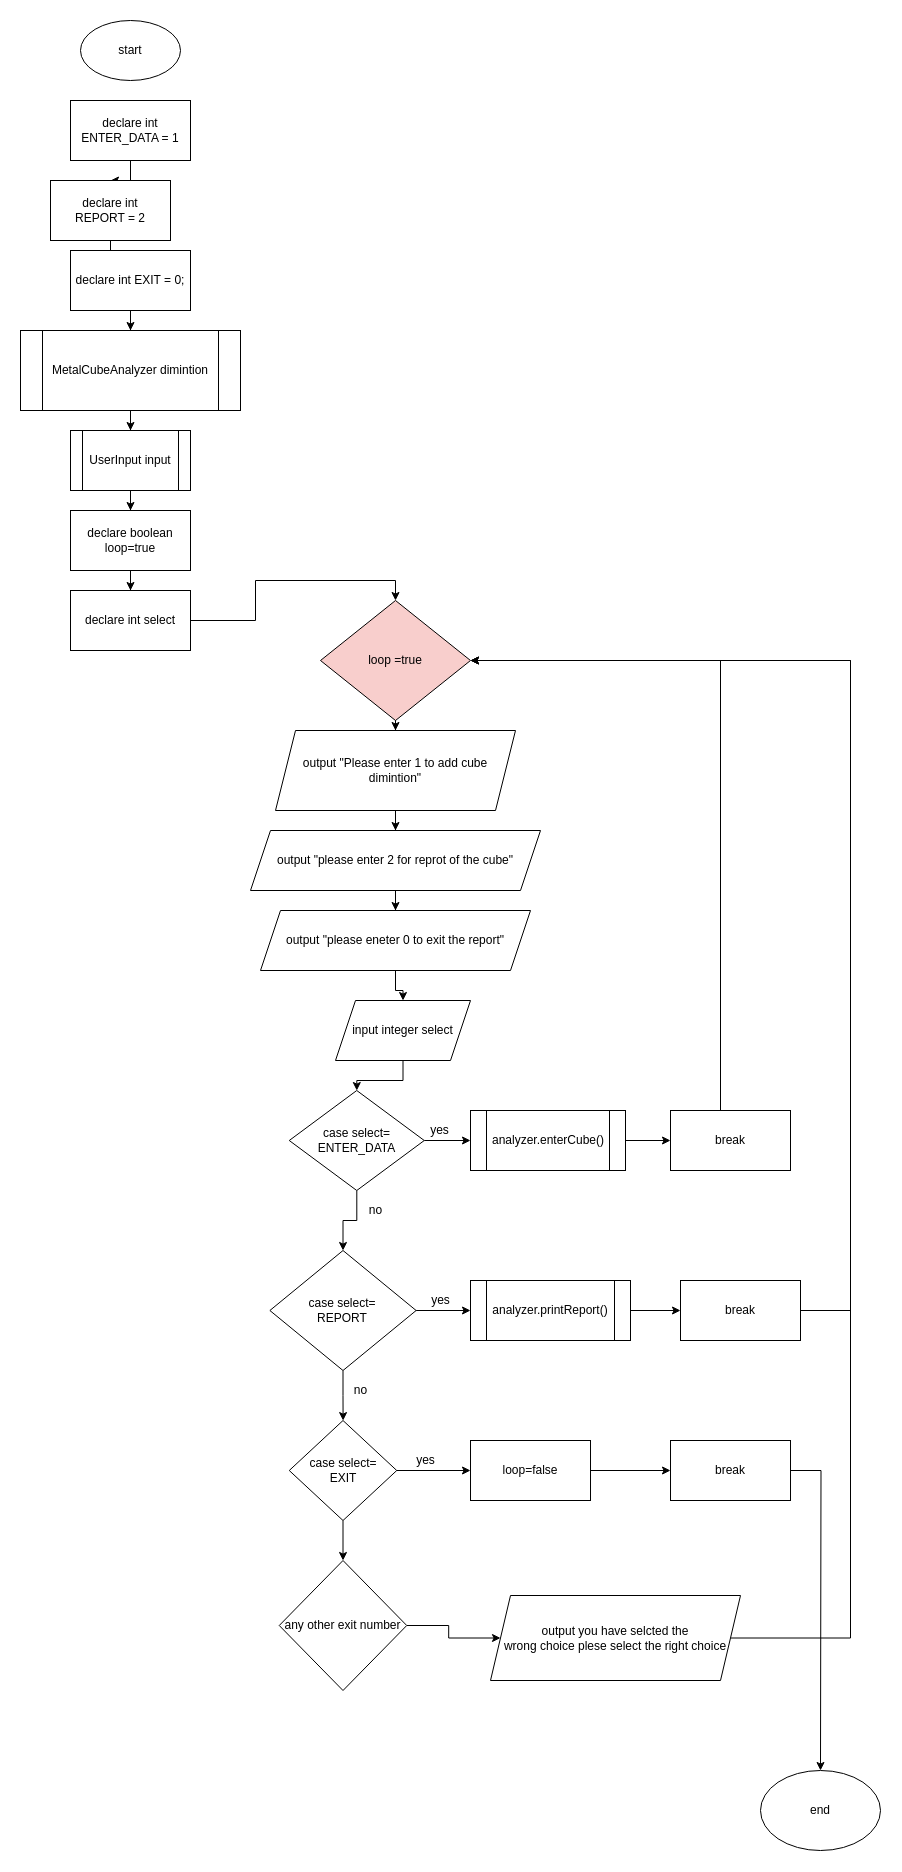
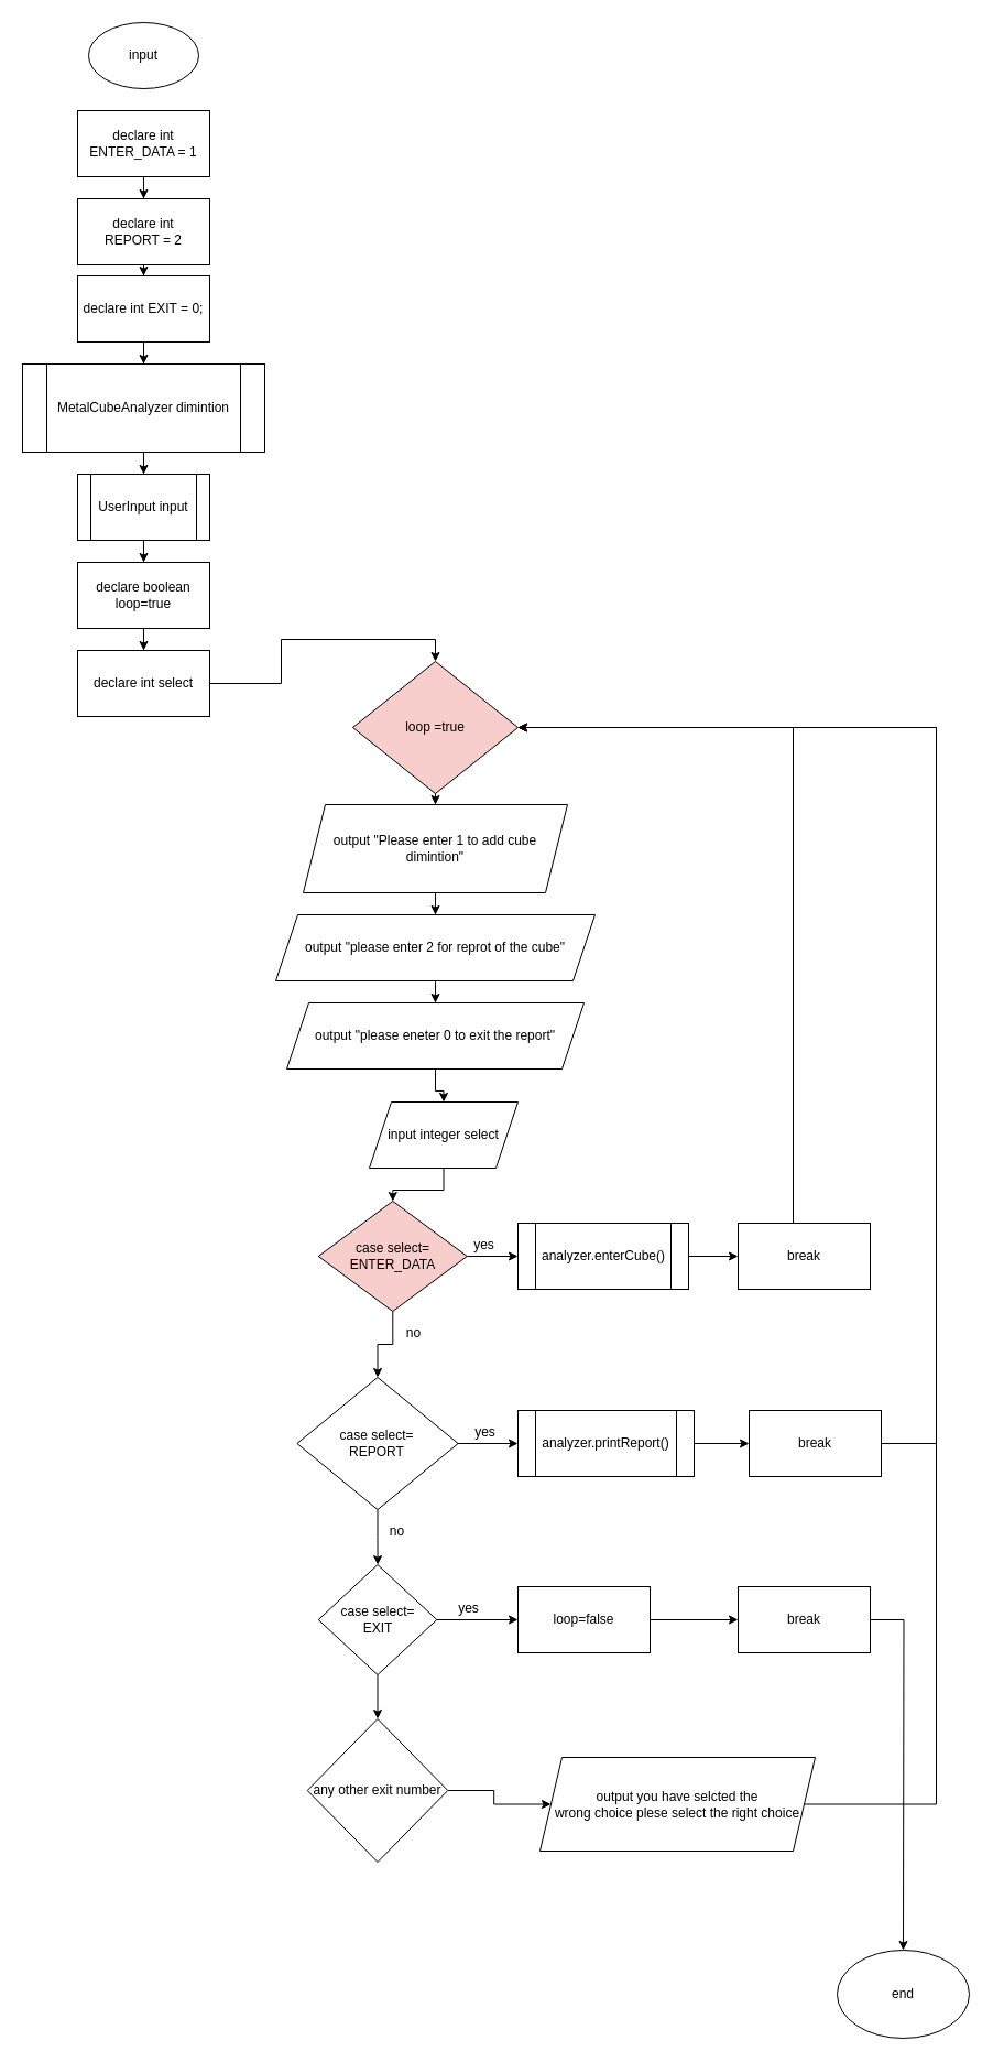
- <mxCell id="2" value="start" style="ellipse;whiteSpace=wrap;html=1;" vertex="1" parent="1"><mxGeometry x="80" y="20" width="100" height="60" as="geometry" /></mxCell>
+ <mxCell id="2" value="input" style="ellipse;whiteSpace=wrap;html=1;" vertex="1" parent="1"><mxGeometry x="80" y="20" width="100" height="60" as="geometry" /></mxCell>
- <mxCell id="6" value="declare int &lt;br&gt;REPORT = 2" style="whiteSpace=wrap;html=1;" vertex="1" parent="1"><mxGeometry x="50" y="180" width="120" height="60" as="geometry" /></mxCell>
+ <mxCell id="6" value="declare int &lt;br&gt;REPORT = 2" style="whiteSpace=wrap;html=1;" vertex="1" parent="1"><mxGeometry x="70" y="180" width="120" height="60" as="geometry" /></mxCell>
- <mxCell id="29" value="case select=&lt;br&gt;ENTER_DATA" style="rhombus;whiteSpace=wrap;html=1;" vertex="1" parent="1"><mxGeometry x="288.76" y="1090" width="135" height="100" as="geometry" /></mxCell>
+ <mxCell id="29" value="case select=&lt;br&gt;ENTER_DATA" style="rhombus;whiteSpace=wrap;html=1;fillColor=#f8cecc;" vertex="1" parent="1"><mxGeometry x="288.76" y="1090" width="135" height="100" as="geometry" /></mxCell>
